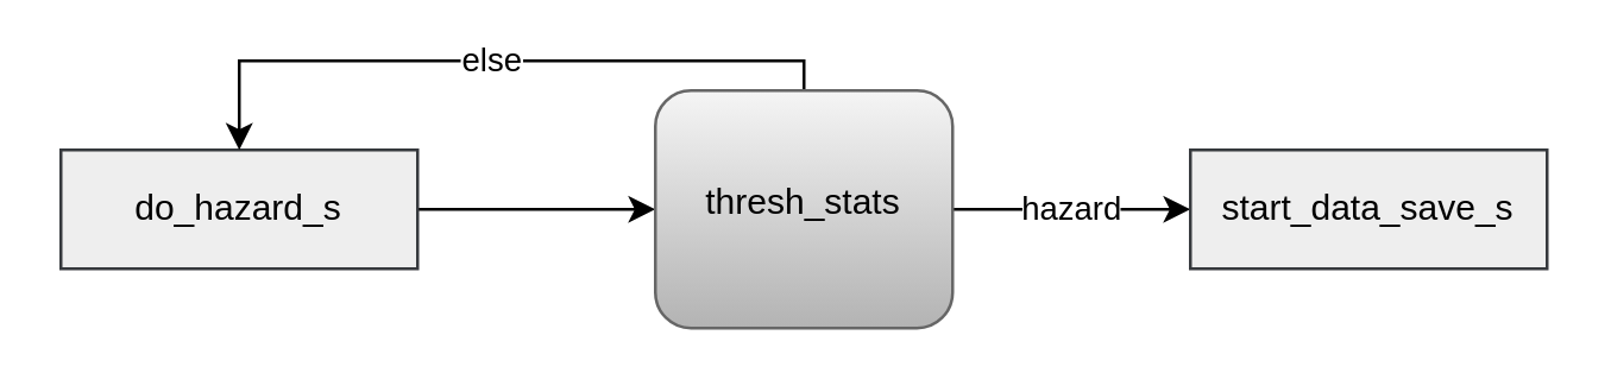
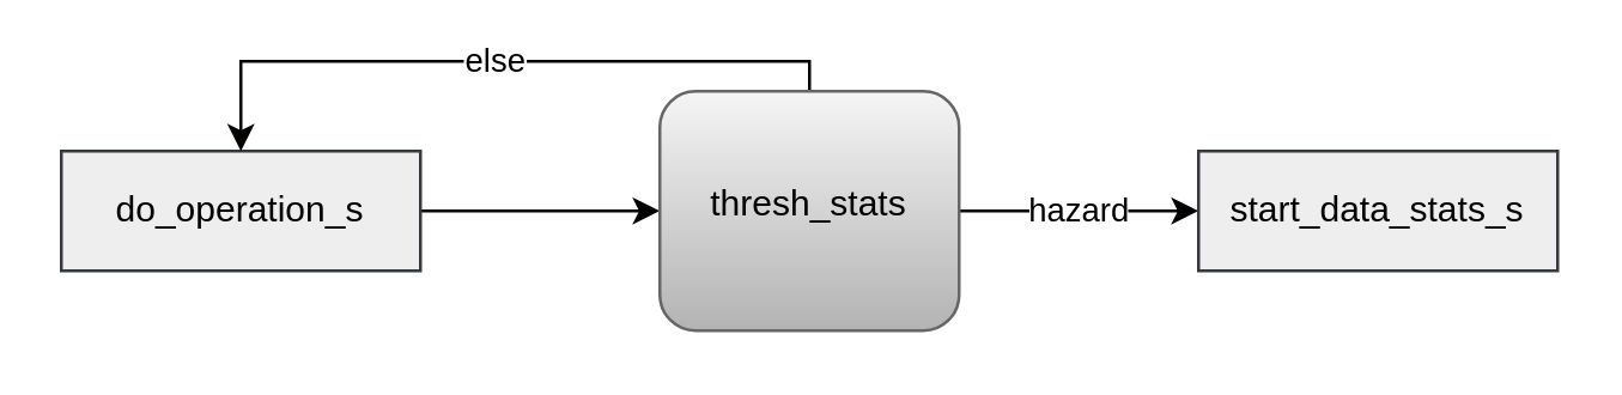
- <mxCell id="3" value="do_hazard_s" style="rounded=0;whiteSpace=wrap;html=1;fontSize=12;glass=0;strokeWidth=1;shadow=0;fillColor=#eeeeee;strokeColor=#36393d;" vertex="1" parent="1"><mxGeometry x="20" y="50" width="120" height="40" as="geometry" /></mxCell>
+ <mxCell id="3" value="do_operation_s" style="rounded=0;whiteSpace=wrap;html=1;fontSize=12;glass=0;strokeWidth=1;shadow=0;fillColor=#eeeeee;strokeColor=#36393d;" vertex="1" parent="1"><mxGeometry x="20" y="50" width="120" height="40" as="geometry" /></mxCell>
- <mxCell id="7" value="start_data_save_s" style="rounded=0;whiteSpace=wrap;html=1;fontSize=12;glass=0;strokeWidth=1;shadow=0;fillColor=#eeeeee;strokeColor=#36393d;" vertex="1" parent="1"><mxGeometry x="400" y="50" width="120" height="40" as="geometry" /></mxCell>
+ <mxCell id="7" value="start_data_stats_s" style="rounded=0;whiteSpace=wrap;html=1;fontSize=12;glass=0;strokeWidth=1;shadow=0;fillColor=#eeeeee;strokeColor=#36393d;" vertex="1" parent="1"><mxGeometry x="400" y="50" width="120" height="40" as="geometry" /></mxCell>
